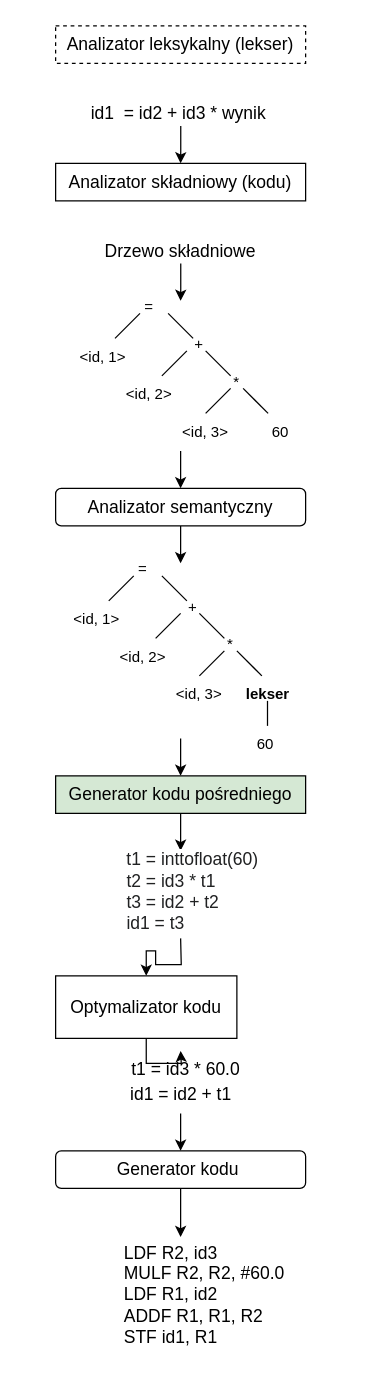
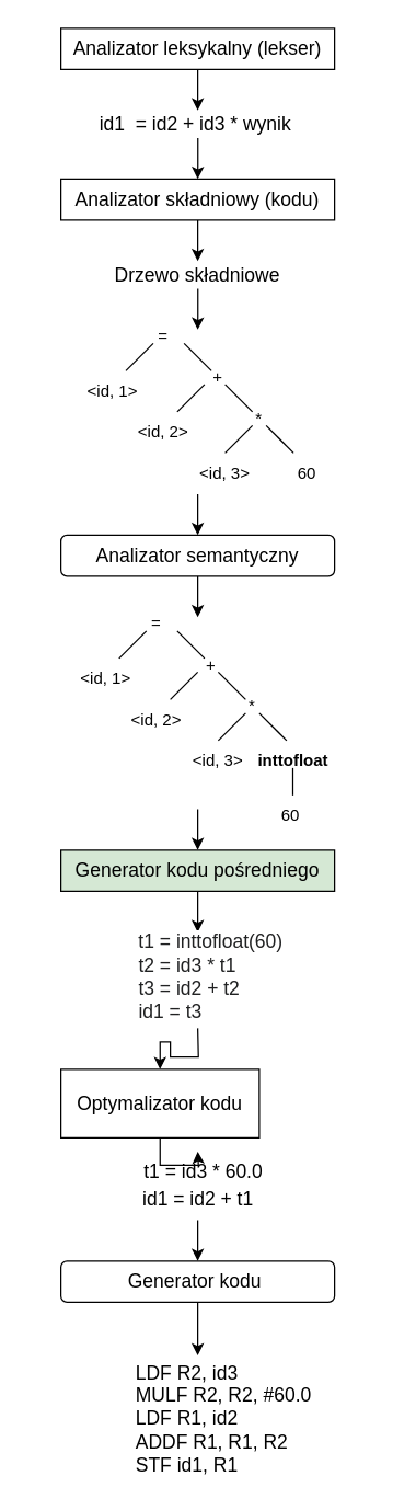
- <mxCell id="3" value="Analizator leksykalny (lekser)" style="rounded=0;whiteSpace=wrap;html=1;fontSize=14;dashed=1;" parent="1" vertex="1"><mxGeometry x="44" y="20" width="200" height="30" as="geometry" /></mxCell>
+ <mxCell id="3" value="Analizator leksykalny (lekser)" style="rounded=0;whiteSpace=wrap;html=1;fontSize=14;" parent="1" vertex="1"><mxGeometry x="44" y="20" width="200" height="30" as="geometry" /></mxCell>
+ <mxCell id="2" style="edgeStyle=orthogonalEdgeStyle;rounded=0;orthogonalLoop=1;jettySize=auto;html=1;entryX=0.5;entryY=0;entryDx=0;entryDy=0;fontSize=14;" parent="1" source="3" target="5" edge="1"><mxGeometry relative="1" as="geometry" /></mxCell>
+ <mxCell id="6" style="edgeStyle=orthogonalEdgeStyle;rounded=0;orthogonalLoop=1;jettySize=auto;html=1;entryX=0.5;entryY=0;entryDx=0;entryDy=0;fontSize=14;" parent="1" source="7" target="9" edge="1"><mxGeometry relative="1" as="geometry" /></mxCell>
- <mxCell id="50" value="&lt;b&gt;lekser&lt;/b&gt;" style="text;html=1;strokeColor=none;fillColor=none;align=center;verticalAlign=middle;whiteSpace=wrap;rounded=0;" vertex="1" parent="1"><mxGeometry x="184" y="540" width="60" height="30" as="geometry" /></mxCell>
+ <mxCell id="50" value="&lt;b&gt;inttofloat&lt;/b&gt;" style="text;html=1;strokeColor=none;fillColor=none;align=center;verticalAlign=middle;whiteSpace=wrap;rounded=0;" vertex="1" parent="1"><mxGeometry x="184" y="540" width="60" height="30" as="geometry" /></mxCell>
